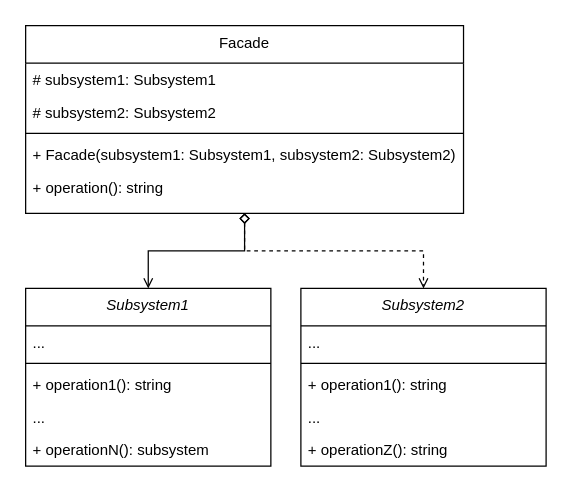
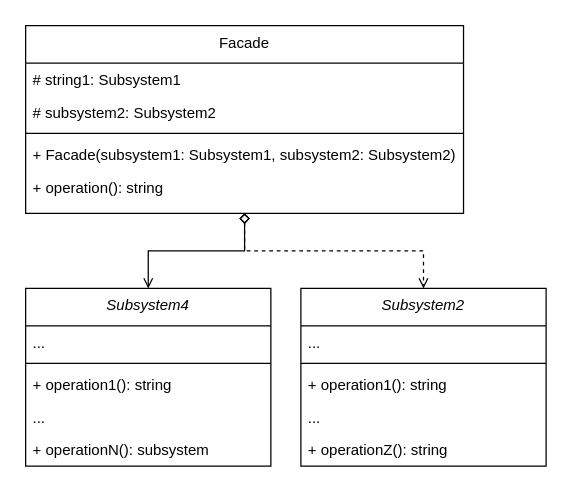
- <mxCell id="5" value="# subsystem1: Subsystem1" style="text;align=left;verticalAlign=top;spacingLeft=4;spacingRight=4;overflow=hidden;rotatable=0;points=[[0,0.5],[1,0.5]];portConstraint=eastwest;" parent="4" vertex="1"><mxGeometry y="30" width="350" height="26" as="geometry" /></mxCell>
+ <mxCell id="5" value="# string1: Subsystem1" style="text;align=left;verticalAlign=top;spacingLeft=4;spacingRight=4;overflow=hidden;rotatable=0;points=[[0,0.5],[1,0.5]];portConstraint=eastwest;" parent="4" vertex="1"><mxGeometry y="30" width="350" height="26" as="geometry" /></mxCell>
- <mxCell id="10" value="Subsystem1" style="swimlane;fontStyle=2;align=center;verticalAlign=top;childLayout=stackLayout;horizontal=1;startSize=30;horizontalStack=0;resizeParent=1;resizeLast=0;collapsible=1;marginBottom=0;rounded=0;shadow=0;strokeWidth=1;swimlaneLine=1;" parent="1" vertex="1"><mxGeometry x="20" y="230" width="196" height="142" as="geometry"><mxRectangle x="230" y="140" width="160" height="26" as="alternateBounds" /></mxGeometry></mxCell>
+ <mxCell id="10" value="Subsystem4" style="swimlane;fontStyle=2;align=center;verticalAlign=top;childLayout=stackLayout;horizontal=1;startSize=30;horizontalStack=0;resizeParent=1;resizeLast=0;collapsible=1;marginBottom=0;rounded=0;shadow=0;strokeWidth=1;swimlaneLine=1;" parent="1" vertex="1"><mxGeometry x="20" y="230" width="196" height="142" as="geometry"><mxRectangle x="230" y="140" width="160" height="26" as="alternateBounds" /></mxGeometry></mxCell>
